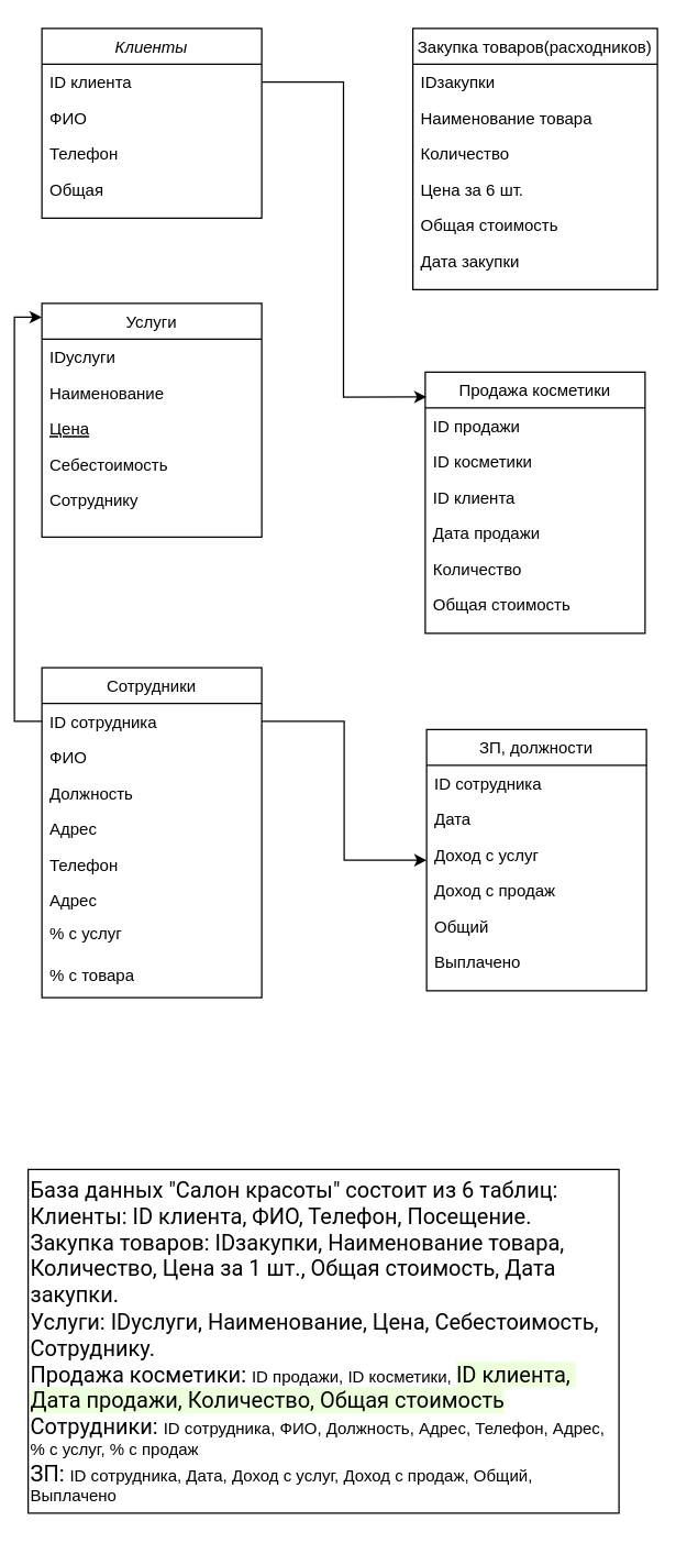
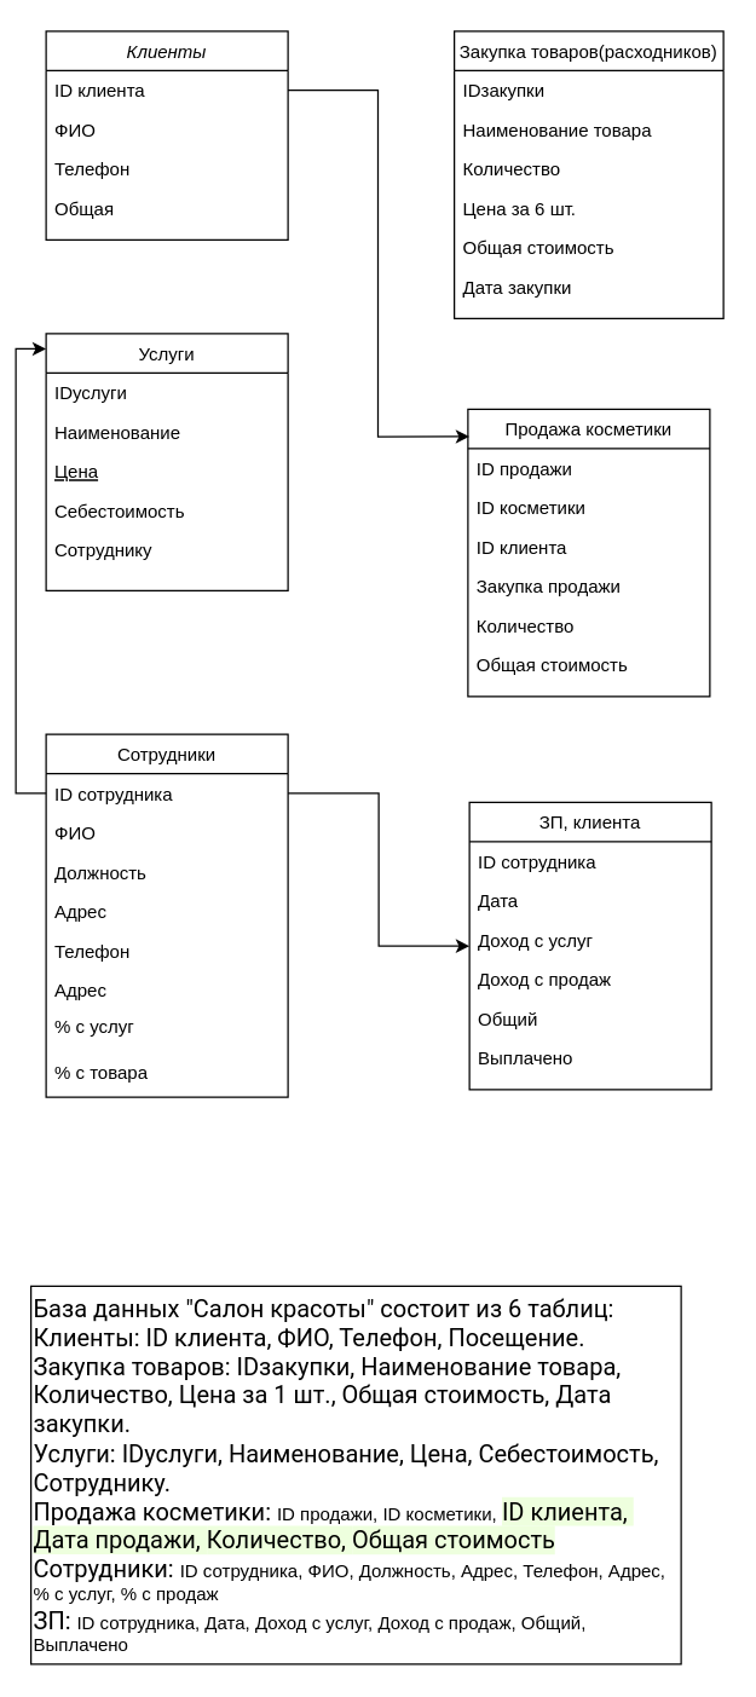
- <mxCell id="17" value="Дата продажи" style="text;align=left;verticalAlign=top;spacingLeft=4;spacingRight=4;overflow=hidden;rotatable=0;points=[[0,0.5],[1,0.5]];portConstraint=eastwest;" vertex="1" parent="13"><mxGeometry y="104" width="160" height="26" as="geometry" /></mxCell>
+ <mxCell id="17" value="Закупка продажи" style="text;align=left;verticalAlign=top;spacingLeft=4;spacingRight=4;overflow=hidden;rotatable=0;points=[[0,0.5],[1,0.5]];portConstraint=eastwest;" vertex="1" parent="13"><mxGeometry y="104" width="160" height="26" as="geometry" /></mxCell>
- <mxCell id="36" value="ЗП, должности" style="swimlane;fontStyle=0;align=center;verticalAlign=top;childLayout=stackLayout;horizontal=1;startSize=26;horizontalStack=0;resizeParent=1;resizeLast=0;collapsible=1;marginBottom=0;rounded=0;shadow=0;strokeWidth=1;" vertex="1" parent="1"><mxGeometry x="310" y="530" width="160" height="190" as="geometry"><mxRectangle x="340" y="380" width="170" height="26" as="alternateBounds" /></mxGeometry></mxCell>
+ <mxCell id="36" value="ЗП, клиента" style="swimlane;fontStyle=0;align=center;verticalAlign=top;childLayout=stackLayout;horizontal=1;startSize=26;horizontalStack=0;resizeParent=1;resizeLast=0;collapsible=1;marginBottom=0;rounded=0;shadow=0;strokeWidth=1;" vertex="1" parent="1"><mxGeometry x="310" y="530" width="160" height="190" as="geometry"><mxRectangle x="340" y="380" width="170" height="26" as="alternateBounds" /></mxGeometry></mxCell>
